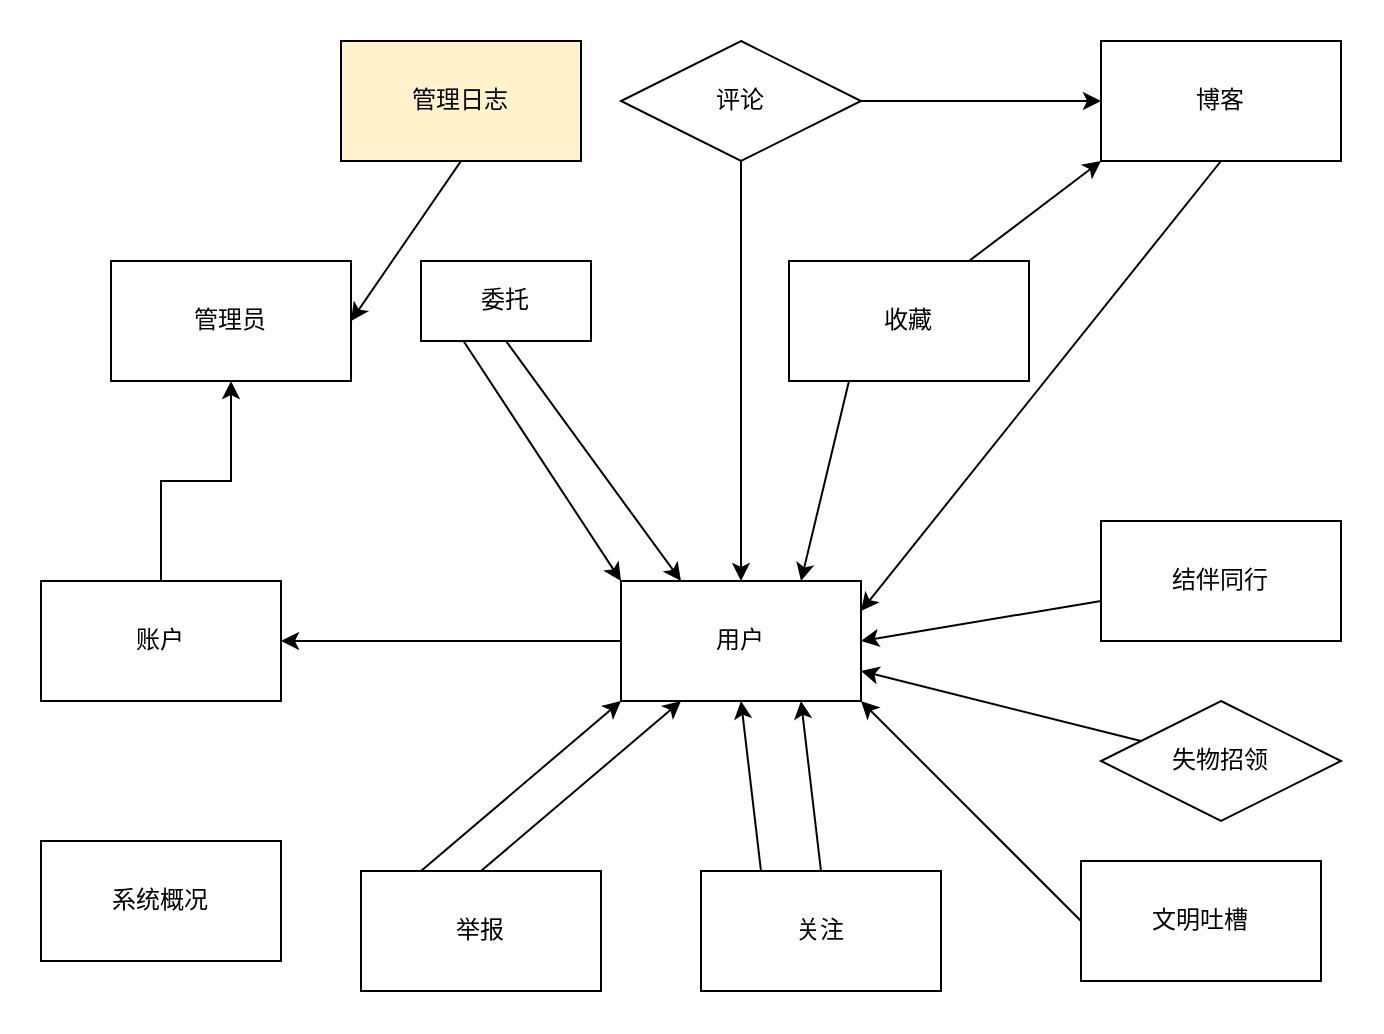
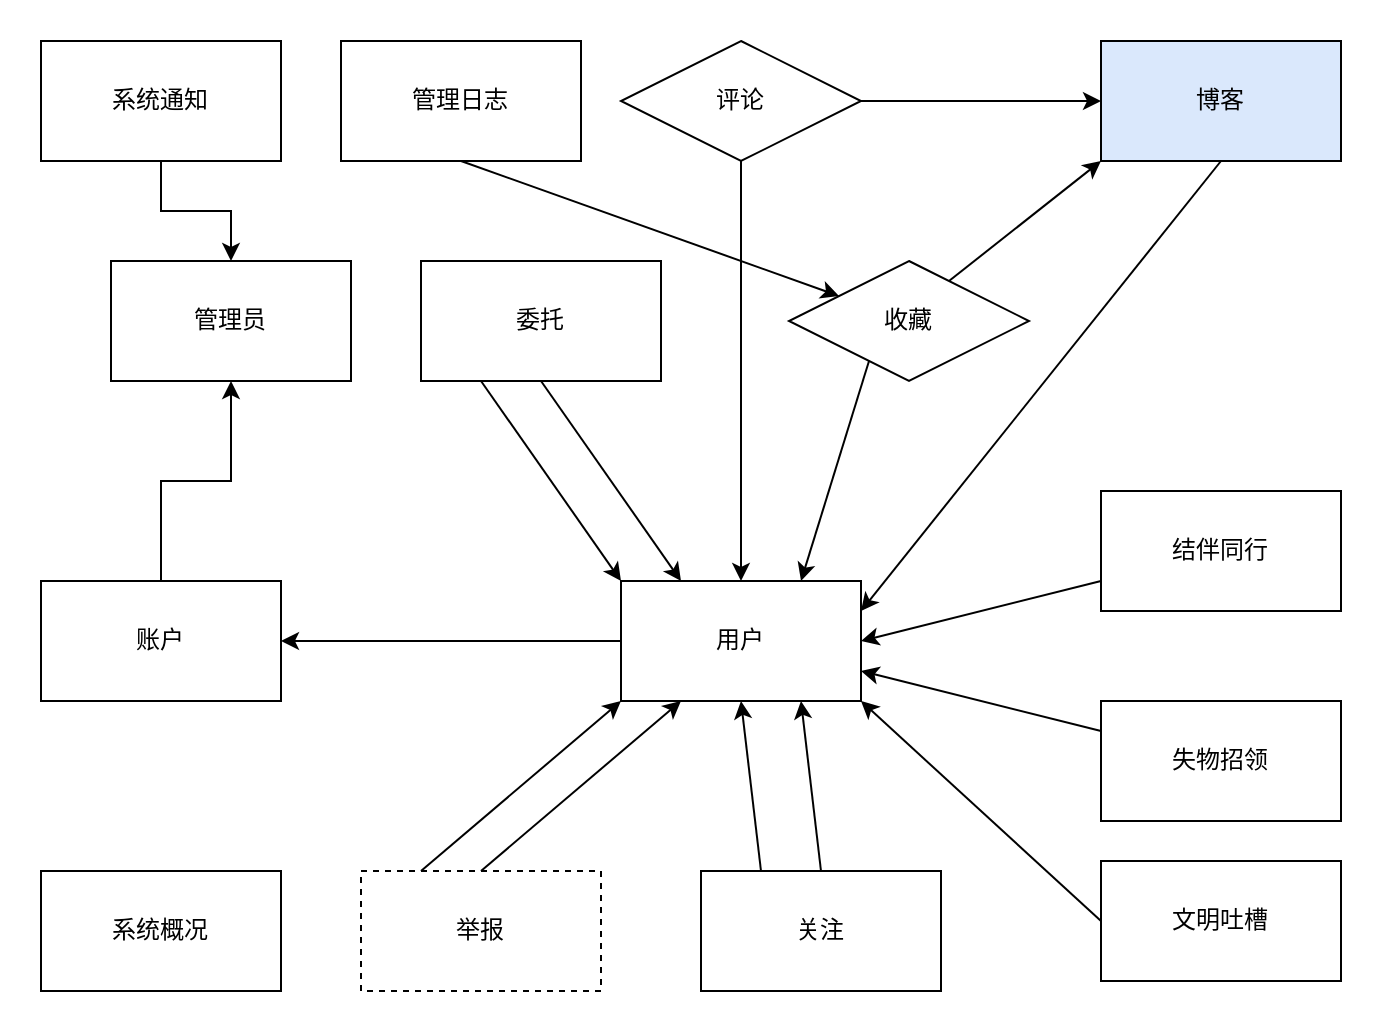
+ <mxCell id="3" value="系统通知" style="rounded=0;whiteSpace=wrap;html=1;" parent="1" vertex="1"><mxGeometry x="20" y="20" width="120" height="60" as="geometry" /></mxCell>
- <mxCell id="34" value="管理日志" style="rounded=0;whiteSpace=wrap;html=1;fillColor=#fff2cc;" parent="1" vertex="1"><mxGeometry x="170" y="20" width="120" height="60" as="geometry" /></mxCell>
+ <mxCell id="34" value="管理日志" style="rounded=0;whiteSpace=wrap;html=1;" parent="1" vertex="1"><mxGeometry x="170" y="20" width="120" height="60" as="geometry" /></mxCell>
- <mxCell id="22" value="博客" style="rounded=0;whiteSpace=wrap;html=1;" parent="1" vertex="1"><mxGeometry x="550" y="20" width="120" height="60" as="geometry" /></mxCell>
+ <mxCell id="22" value="博客" style="rounded=0;whiteSpace=wrap;html=1;fillColor=#dae8fc;" parent="1" vertex="1"><mxGeometry x="550" y="20" width="120" height="60" as="geometry" /></mxCell>
+ <mxCell id="2" style="edgeStyle=orthogonalEdgeStyle;rounded=0;orthogonalLoop=1;jettySize=auto;html=1;exitX=0.5;exitY=1;exitDx=0;exitDy=0;entryX=0.5;entryY=0;entryDx=0;entryDy=0;" parent="1" source="3" target="4" edge="1"><mxGeometry relative="1" as="geometry" /></mxCell>
- <mxCell id="33" style="rounded=0;orthogonalLoop=1;jettySize=auto;html=1;exitX=0.5;exitY=1;exitDx=0;exitDy=0;entryX=1;entryY=0.5;entryDx=0;entryDy=0;" parent="1" source="34" target="4" edge="1"><mxGeometry relative="1" as="geometry" /></mxCell>
+ <mxCell id="33" style="rounded=0;orthogonalLoop=1;jettySize=auto;html=1;exitX=0.5;exitY=1;exitDx=0;exitDy=0;" parent="1" source="34" target="28" edge="1"><mxGeometry relative="1" as="geometry" /></mxCell>
- <mxCell id="11" value="委托" style="rounded=0;whiteSpace=wrap;html=1;" parent="1" vertex="1"><mxGeometry x="210" y="130" width="85" height="40" as="geometry" /></mxCell>
+ <mxCell id="11" value="委托" style="rounded=0;whiteSpace=wrap;html=1;" parent="1" vertex="1"><mxGeometry x="210" y="130" width="120" height="60" as="geometry" /></mxCell>
- <mxCell id="28" value="收藏" style="rounded=0;whiteSpace=wrap;html=1;" parent="1" vertex="1"><mxGeometry x="394" y="130" width="120" height="60" as="geometry" /></mxCell>
+ <mxCell id="28" value="收藏" style="rhombus;whiteSpace=wrap;html=1;" parent="1" vertex="1"><mxGeometry x="394" y="130" width="120" height="60" as="geometry" /></mxCell>
- <mxCell id="16" value="结伴同行" style="rounded=0;whiteSpace=wrap;html=1;" parent="1" vertex="1"><mxGeometry x="550" y="260" width="120" height="60" as="geometry" /></mxCell>
+ <mxCell id="16" value="结伴同行" style="rounded=0;whiteSpace=wrap;html=1;" parent="1" vertex="1"><mxGeometry x="550" y="245" width="120" height="60" as="geometry" /></mxCell>
- <mxCell id="18" value="失物招领" style="rhombus;whiteSpace=wrap;html=1;" parent="1" vertex="1"><mxGeometry x="550" y="350" width="120" height="60" as="geometry" /></mxCell>
+ <mxCell id="18" value="失物招领" style="rounded=0;whiteSpace=wrap;html=1;" parent="1" vertex="1"><mxGeometry x="550" y="350" width="120" height="60" as="geometry" /></mxCell>
- <mxCell id="32" value="系统概况" style="rounded=0;whiteSpace=wrap;html=1;" parent="1" vertex="1"><mxGeometry x="20" y="420" width="120" height="60" as="geometry" /></mxCell>
+ <mxCell id="32" value="系统概况" style="rounded=0;whiteSpace=wrap;html=1;" parent="1" vertex="1"><mxGeometry x="20" y="435" width="120" height="60" as="geometry" /></mxCell>
- <mxCell id="20" value="文明吐槽" style="rounded=0;whiteSpace=wrap;html=1;" parent="1" vertex="1"><mxGeometry x="540" y="430" width="120" height="60" as="geometry" /></mxCell>
+ <mxCell id="20" value="文明吐槽" style="rounded=0;whiteSpace=wrap;html=1;" parent="1" vertex="1"><mxGeometry x="550" y="430" width="120" height="60" as="geometry" /></mxCell>
- <mxCell id="14" value="举报" style="rounded=0;whiteSpace=wrap;html=1;" parent="1" vertex="1"><mxGeometry x="180" y="435" width="120" height="60" as="geometry" /></mxCell>
+ <mxCell id="14" value="举报" style="rounded=0;whiteSpace=wrap;html=1;dashed=1;" parent="1" vertex="1"><mxGeometry x="180" y="435" width="120" height="60" as="geometry" /></mxCell>
